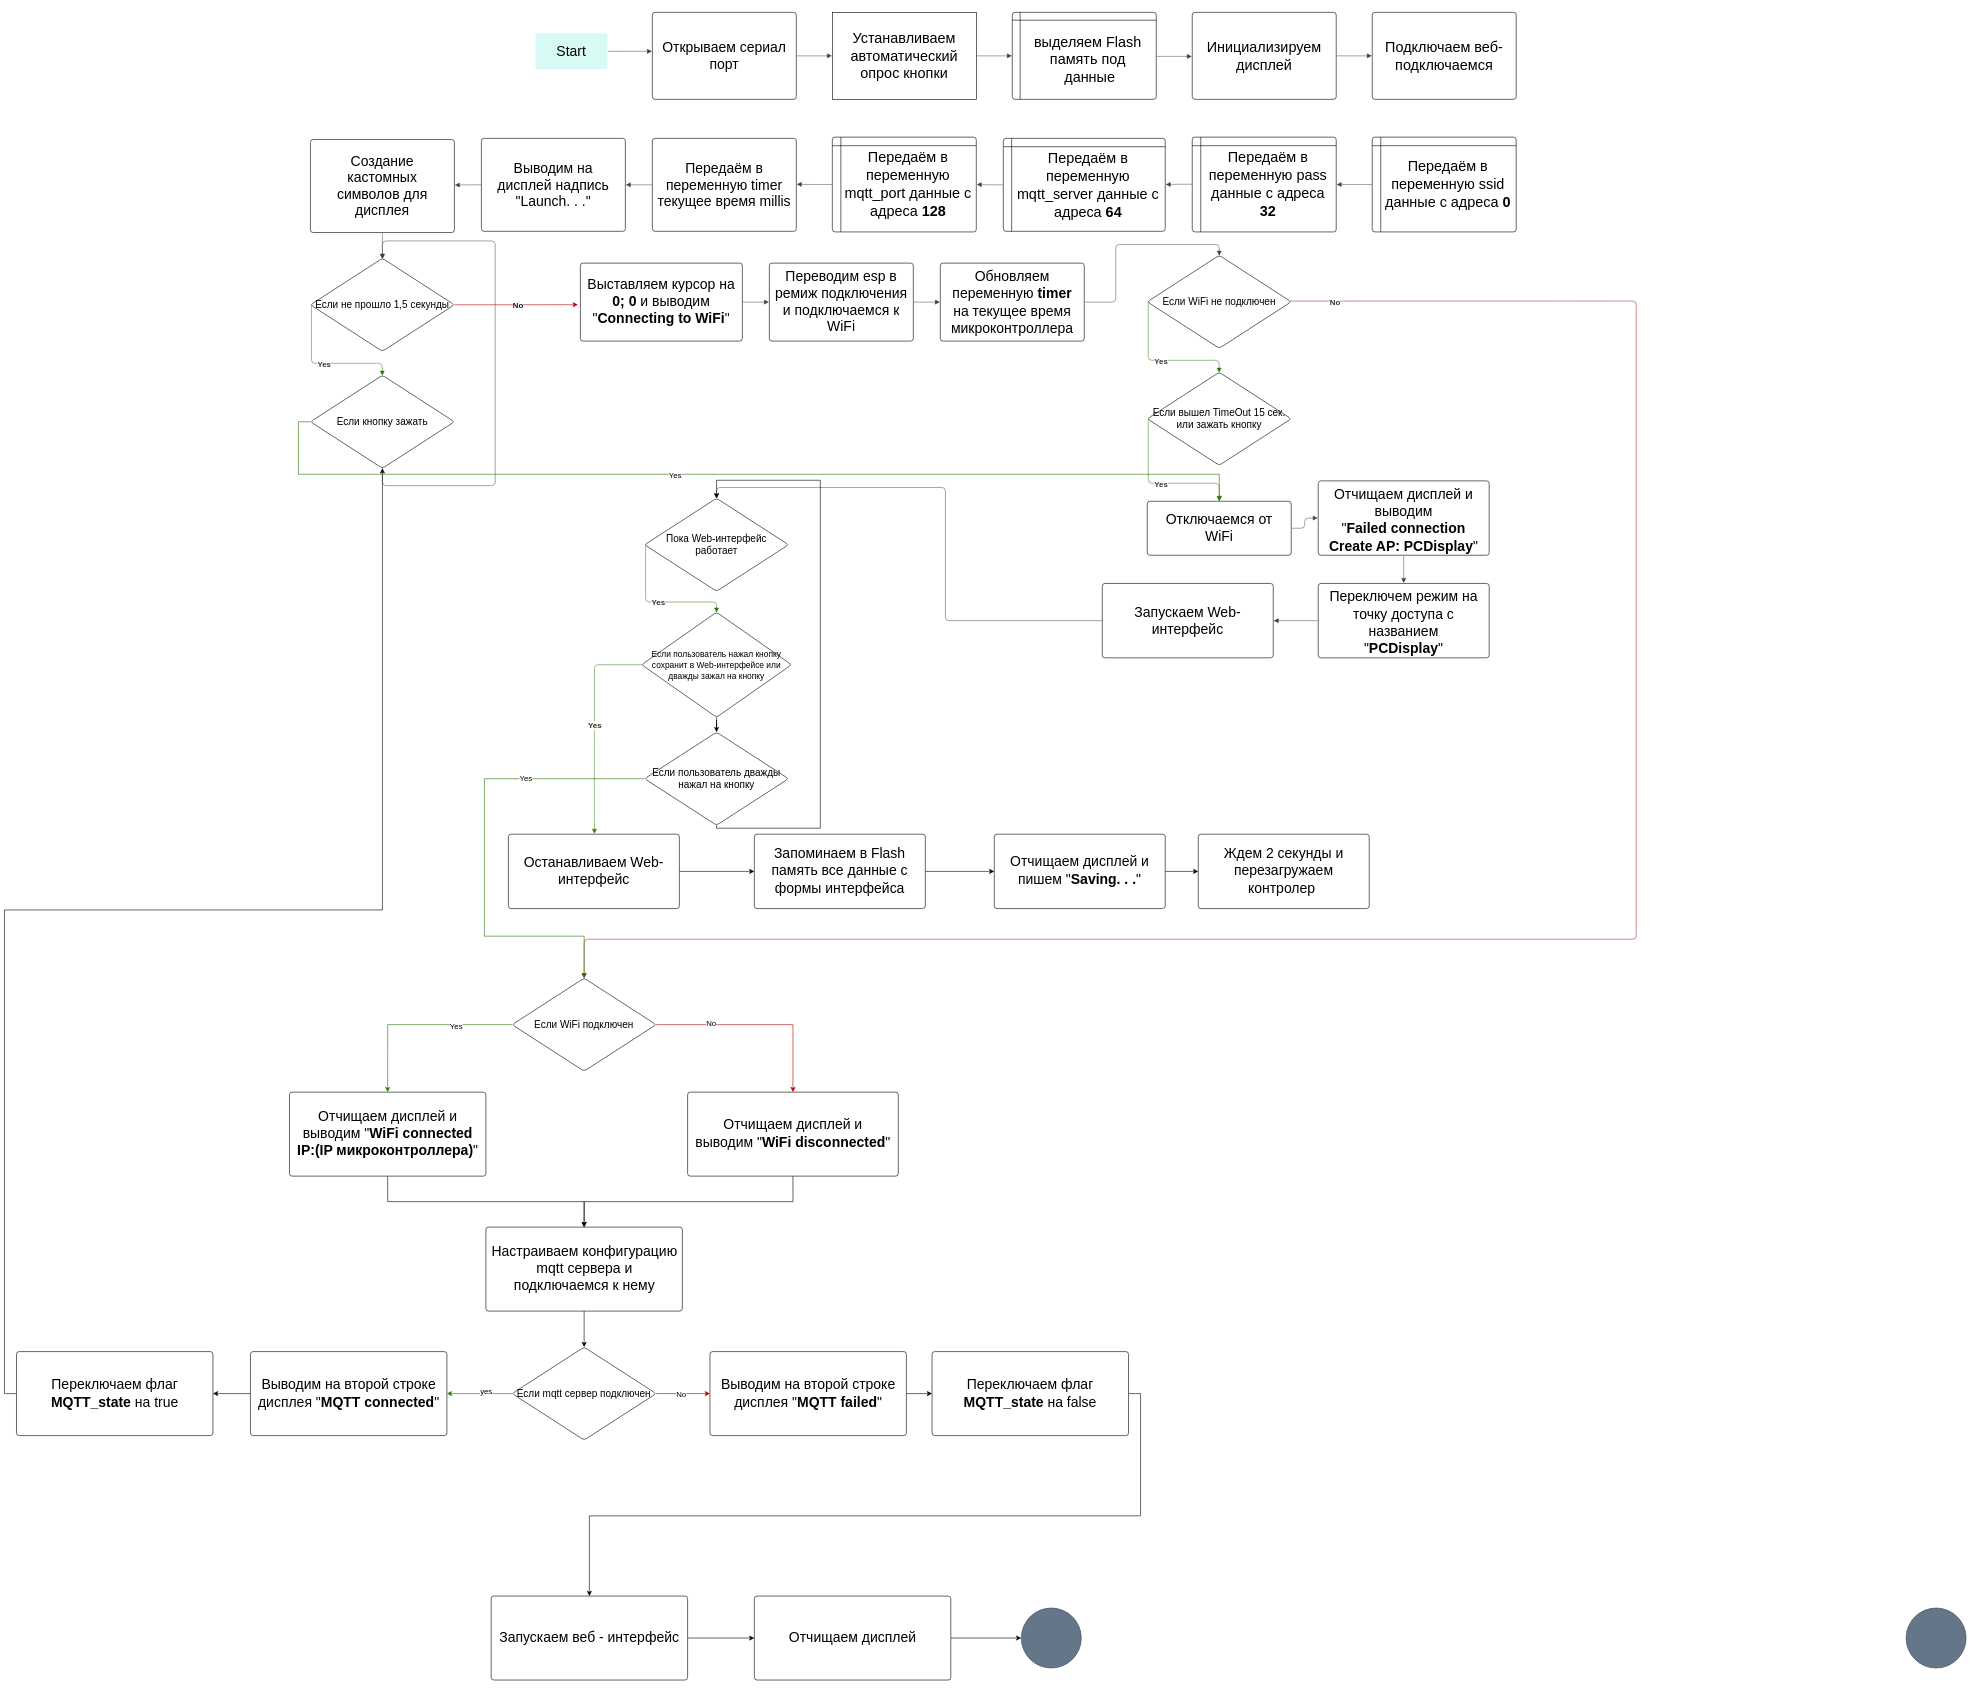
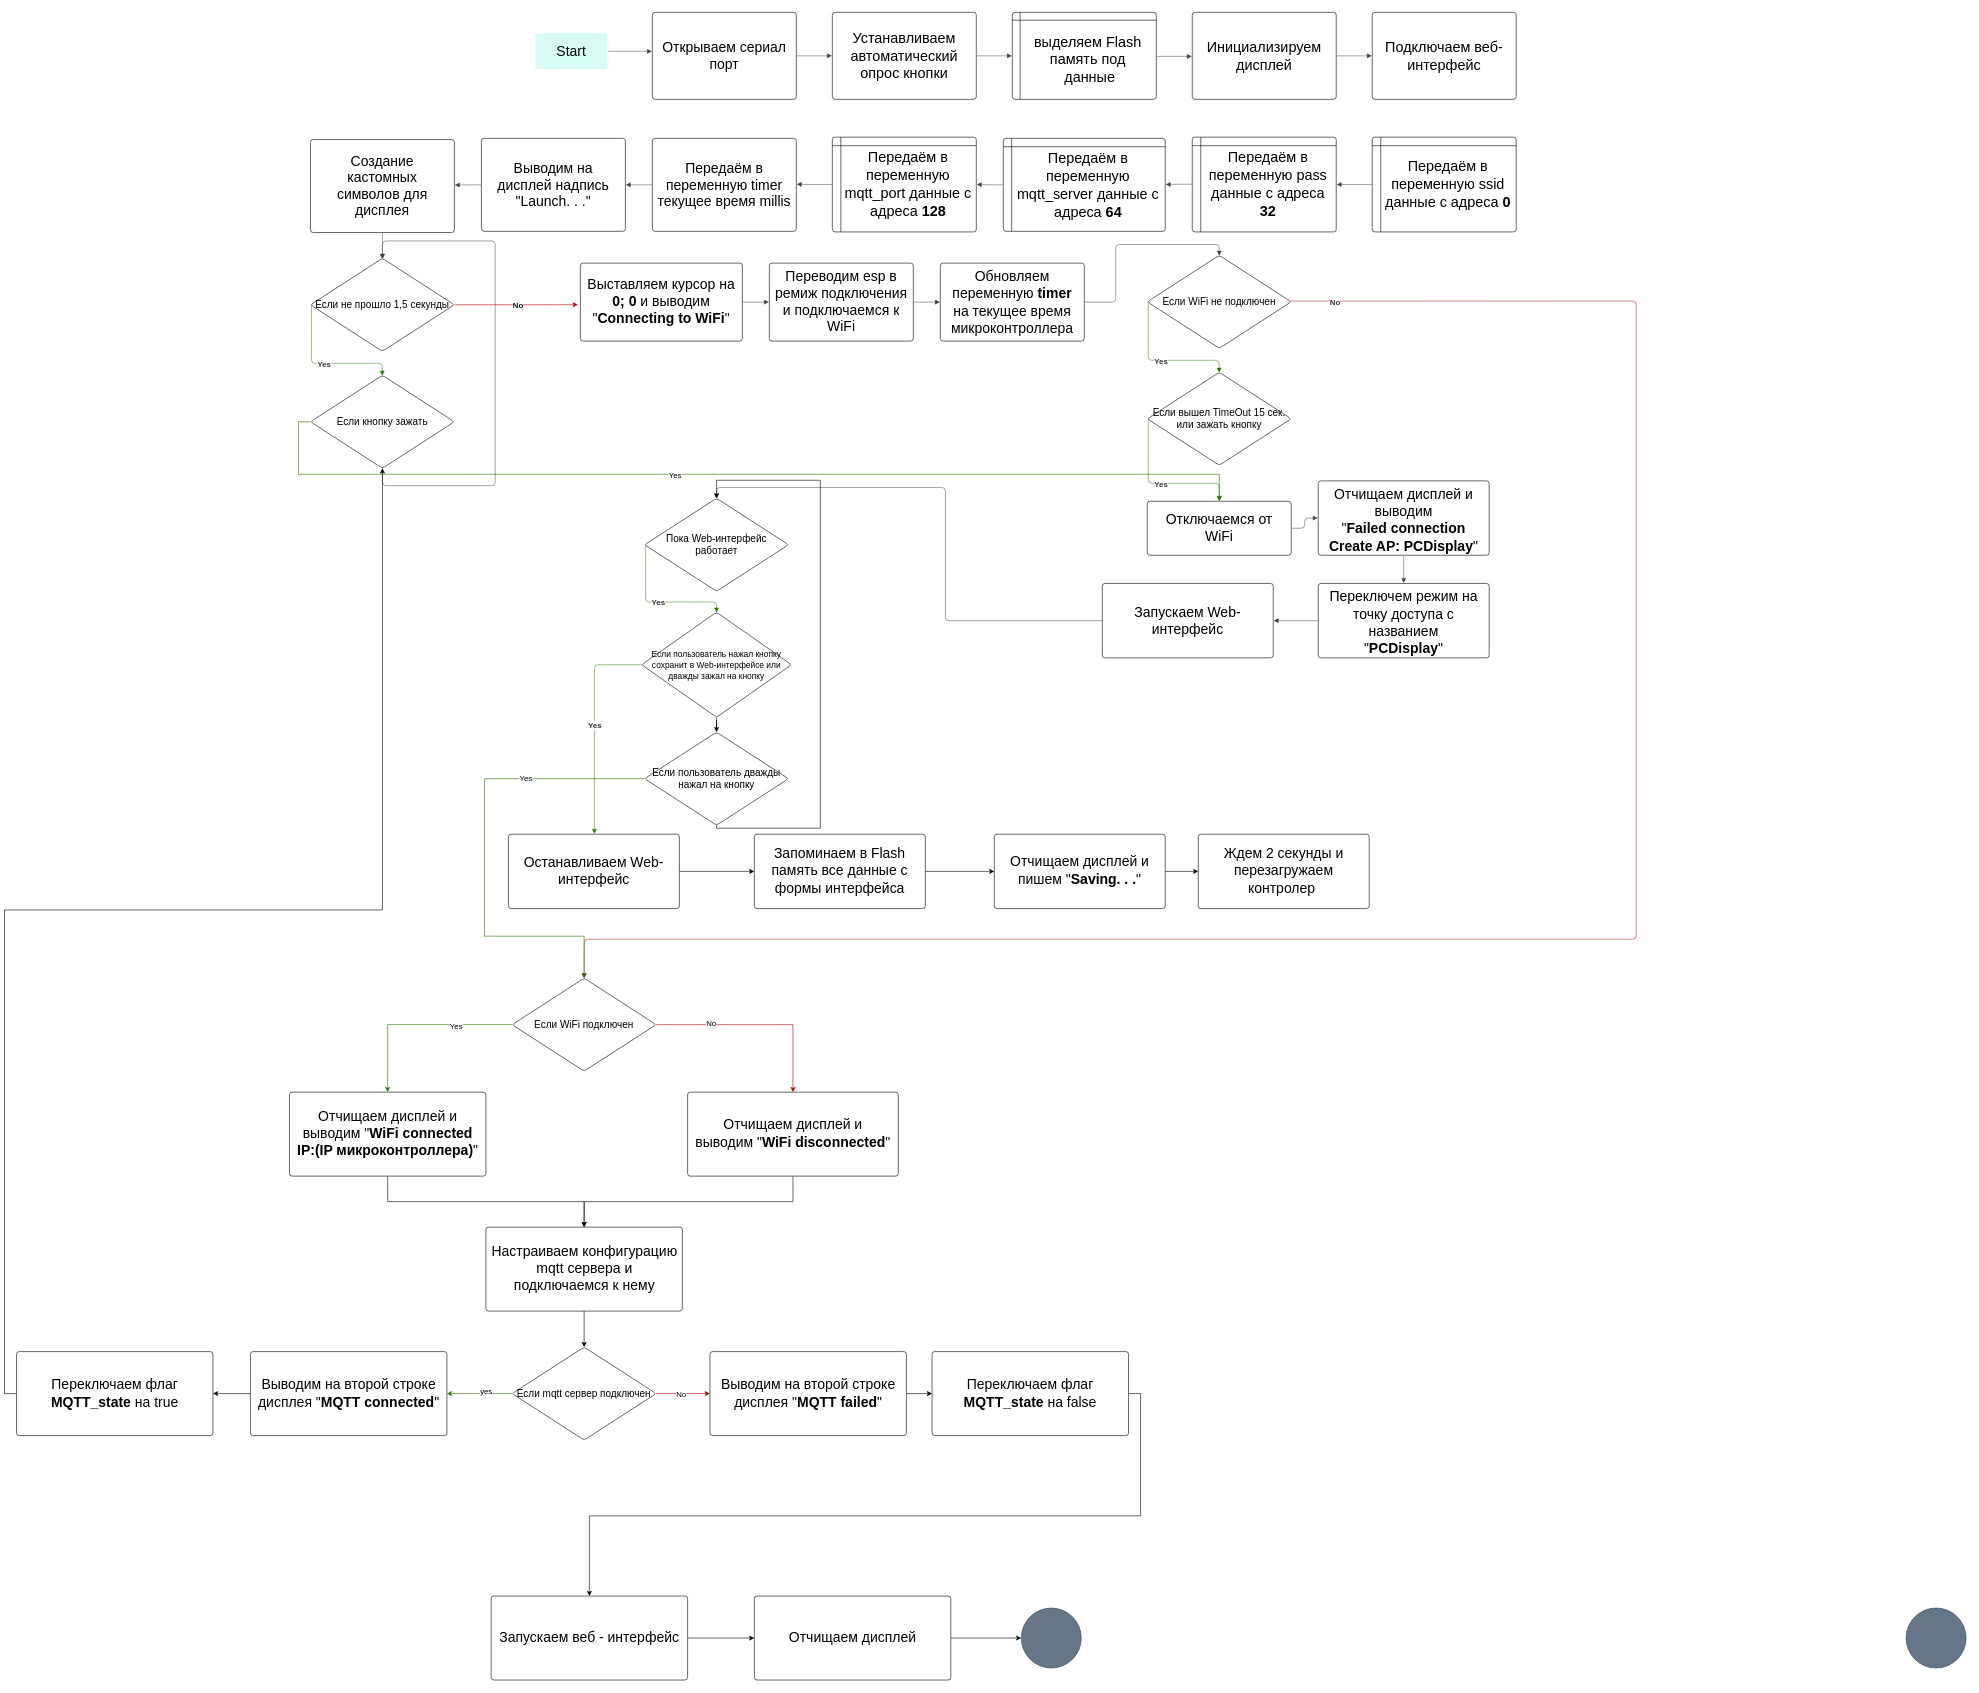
- <mxCell id="5" value="Устанавливаем автоматический опрос кнопки" style="html=1;overflow=block;blockSpacing=1;whiteSpace=wrap;fontSize=24;spacing=9;absoluteArcSize=1;arcSize=9;strokeWidth=NaN;lucidId=YxNKBu2S_IFn;rounded=0;" parent="1" vertex="1"><mxGeometry x="1380" y="20" width="240" height="145" as="geometry" /></mxCell>
+ <mxCell id="5" value="Устанавливаем автоматический опрос кнопки" style="html=1;overflow=block;blockSpacing=1;whiteSpace=wrap;fontSize=24;spacing=9;rounded=1;absoluteArcSize=1;arcSize=9;strokeWidth=NaN;lucidId=YxNKBu2S_IFn;" parent="1" vertex="1"><mxGeometry x="1380" y="20" width="240" height="145" as="geometry" /></mxCell>
- <mxCell id="10" value="Подключаем веб-подключаемся" style="html=1;overflow=block;blockSpacing=1;whiteSpace=wrap;fontSize=24;spacing=9;rounded=1;absoluteArcSize=1;arcSize=9;strokeWidth=NaN;lucidId=cDNKdIMetGzl;" parent="1" vertex="1"><mxGeometry x="2280" y="20" width="240" height="145" as="geometry" /></mxCell>
+ <mxCell id="10" value="Подключаем веб-интерфейс" style="html=1;overflow=block;blockSpacing=1;whiteSpace=wrap;fontSize=24;spacing=9;rounded=1;absoluteArcSize=1;arcSize=9;strokeWidth=NaN;lucidId=cDNKdIMetGzl;" parent="1" vertex="1"><mxGeometry x="2280" y="20" width="240" height="145" as="geometry" /></mxCell>
